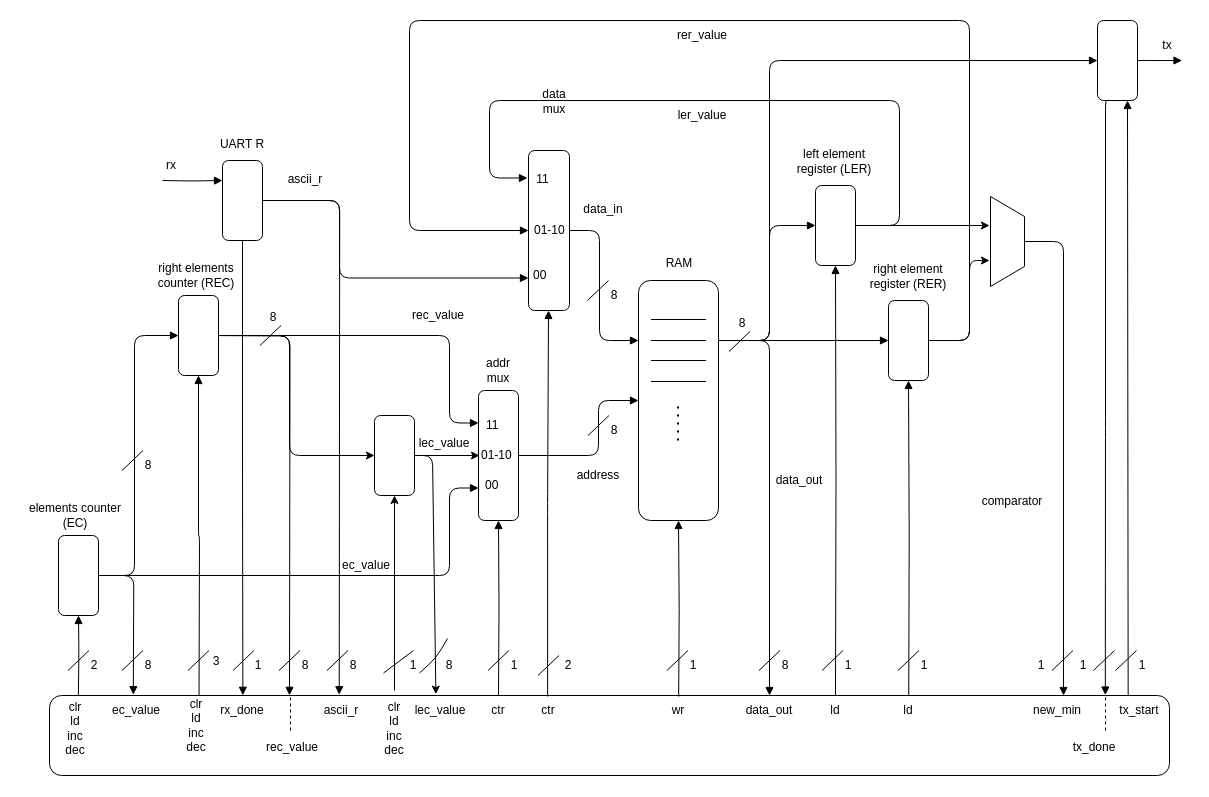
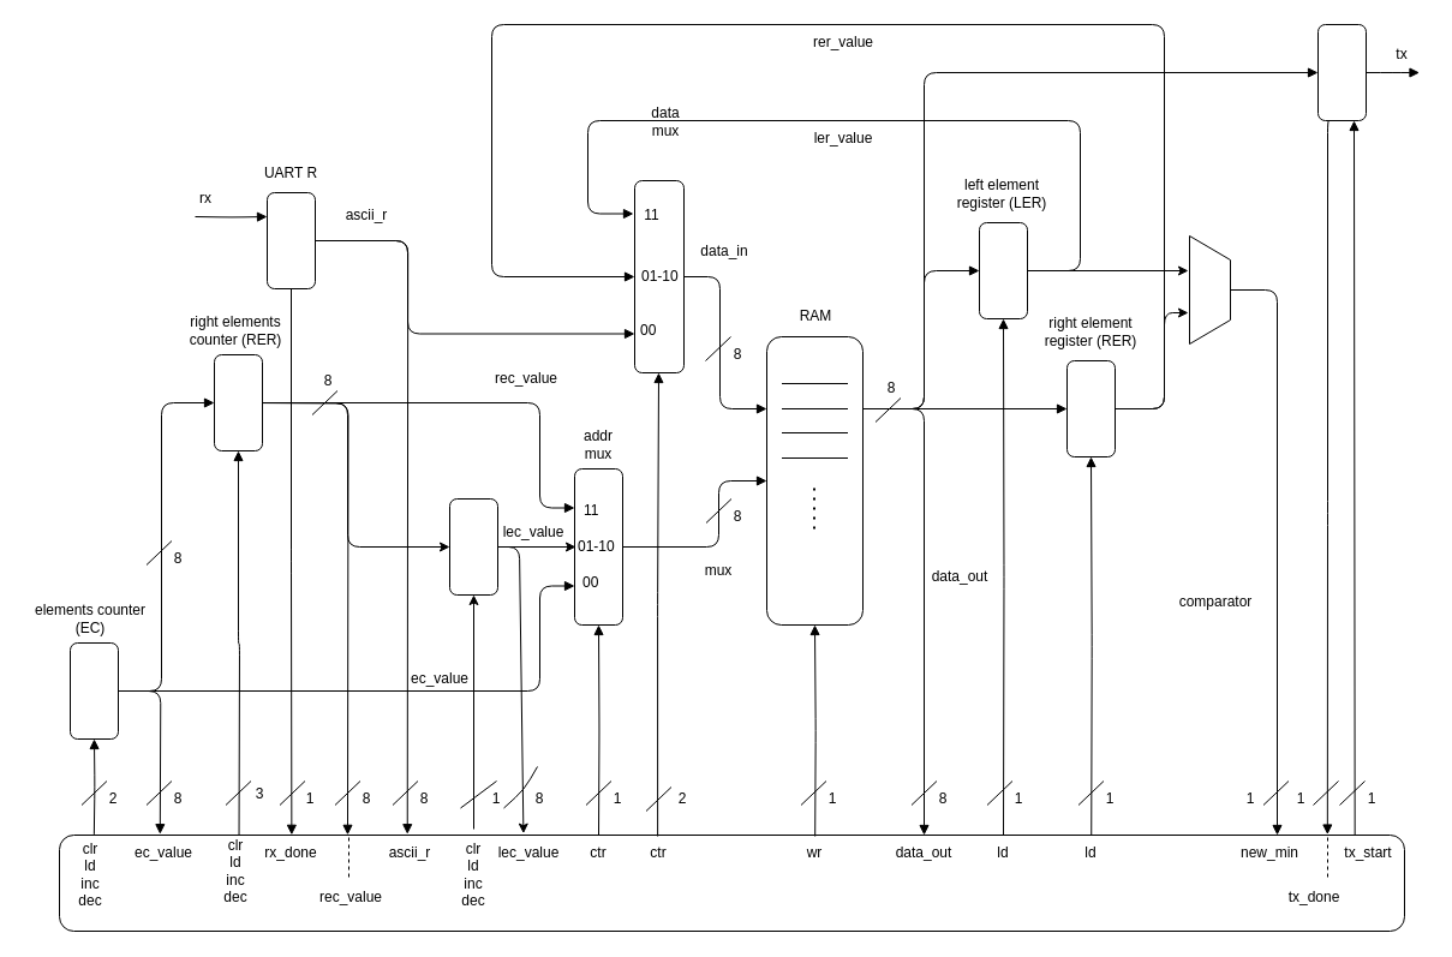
- <mxCell id="24" value="right elements counter (REC)" style="text;html=1;strokeColor=none;fillColor=none;align=center;verticalAlign=middle;whiteSpace=wrap;rounded=0;" parent="1" vertex="1"><mxGeometry x="141" y="260" width="110" height="30" as="geometry" /></mxCell>
+ <mxCell id="24" value="right elements counter (RER)" style="text;html=1;strokeColor=none;fillColor=none;align=center;verticalAlign=middle;whiteSpace=wrap;rounded=0;" parent="1" vertex="1"><mxGeometry x="141" y="260" width="110" height="30" as="geometry" /></mxCell>
- <mxCell id="35" value="address" style="text;html=1;strokeColor=none;fillColor=none;align=center;verticalAlign=middle;whiteSpace=wrap;rounded=0;" parent="1" vertex="1"><mxGeometry x="568" y="460" width="60" height="30" as="geometry" /></mxCell>
+ <mxCell id="35" value="mux" style="text;html=1;strokeColor=none;fillColor=none;align=center;verticalAlign=middle;whiteSpace=wrap;rounded=0;" parent="1" vertex="1"><mxGeometry x="568" y="460" width="60" height="30" as="geometry" /></mxCell>
